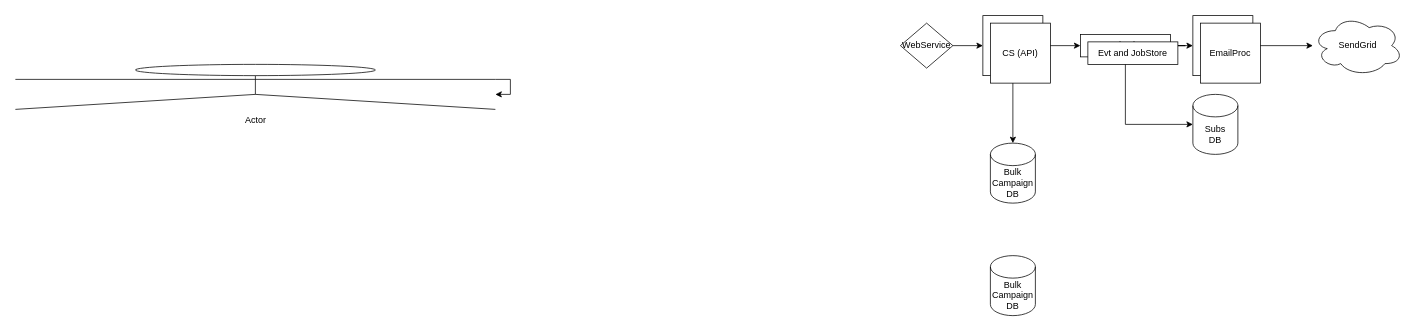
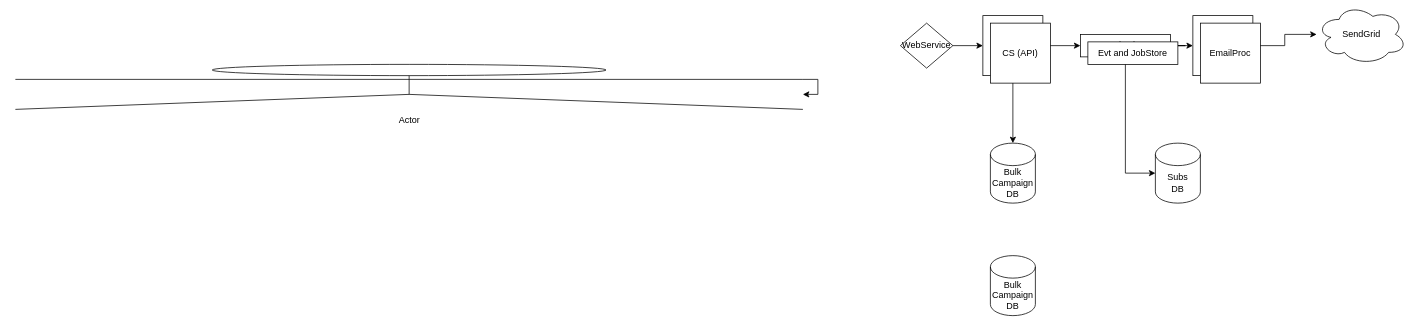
- <mxCell id="10" value="SendGrid" style="ellipse;shape=cloud;whiteSpace=wrap;html=1;" vertex="1" parent="1"><mxGeometry x="1750" y="20" width="120" height="80" as="geometry" /></mxCell>
+ <mxCell id="10" value="SendGrid" style="ellipse;shape=cloud;whiteSpace=wrap;html=1;" vertex="1" parent="1"><mxGeometry x="1755" y="5" width="120" height="80" as="geometry" /></mxCell>
- <mxCell id="17" value="Actor" style="shape=umlActor;verticalLabelPosition=bottom;verticalAlign=top;html=1;outlineConnect=0;" vertex="1" parent="1"><mxGeometry x="20" y="85" width="640" height="60" as="geometry" /></mxCell>
+ <mxCell id="17" value="Actor" style="shape=umlActor;verticalLabelPosition=bottom;verticalAlign=top;html=1;outlineConnect=0;" vertex="1" parent="1"><mxGeometry x="20" y="85" width="1050" height="60" as="geometry" /></mxCell>
- <mxCell id="11" value="Subs&lt;br&gt;DB" style="shape=cylinder3;whiteSpace=wrap;html=1;boundedLbl=1;backgroundOutline=1;size=15;" vertex="1" parent="1"><mxGeometry x="1590" y="125" width="60" height="80" as="geometry" /></mxCell>
+ <mxCell id="11" value="Subs&lt;br&gt;DB" style="shape=cylinder3;whiteSpace=wrap;html=1;boundedLbl=1;backgroundOutline=1;size=15;" vertex="1" parent="1"><mxGeometry x="1540" y="190" width="60" height="80" as="geometry" /></mxCell>
